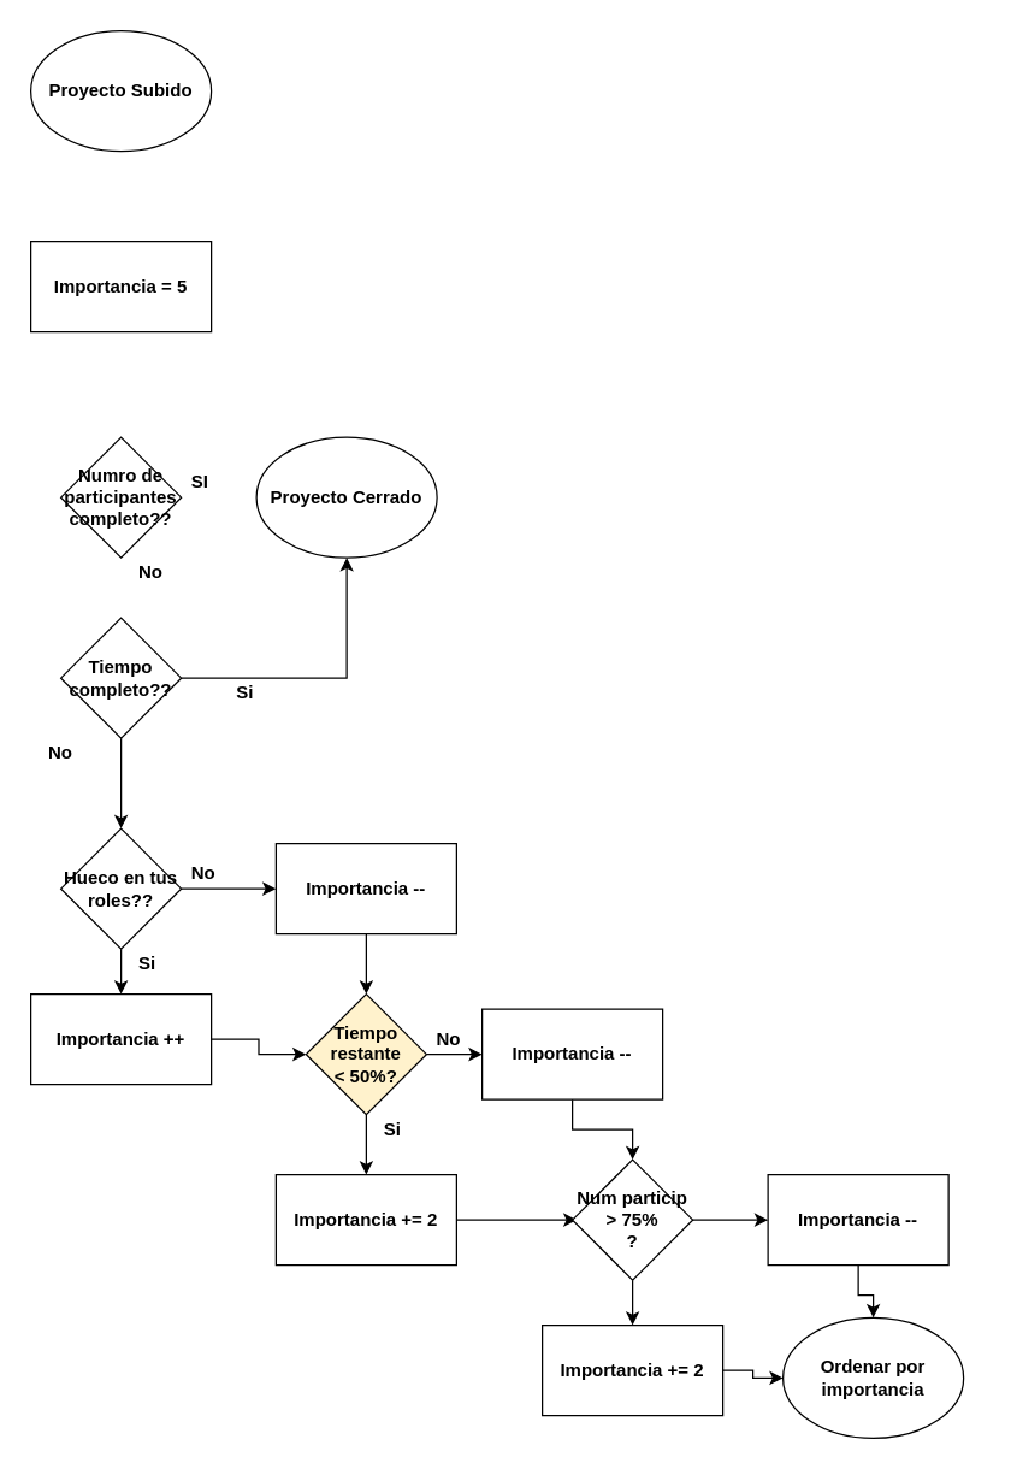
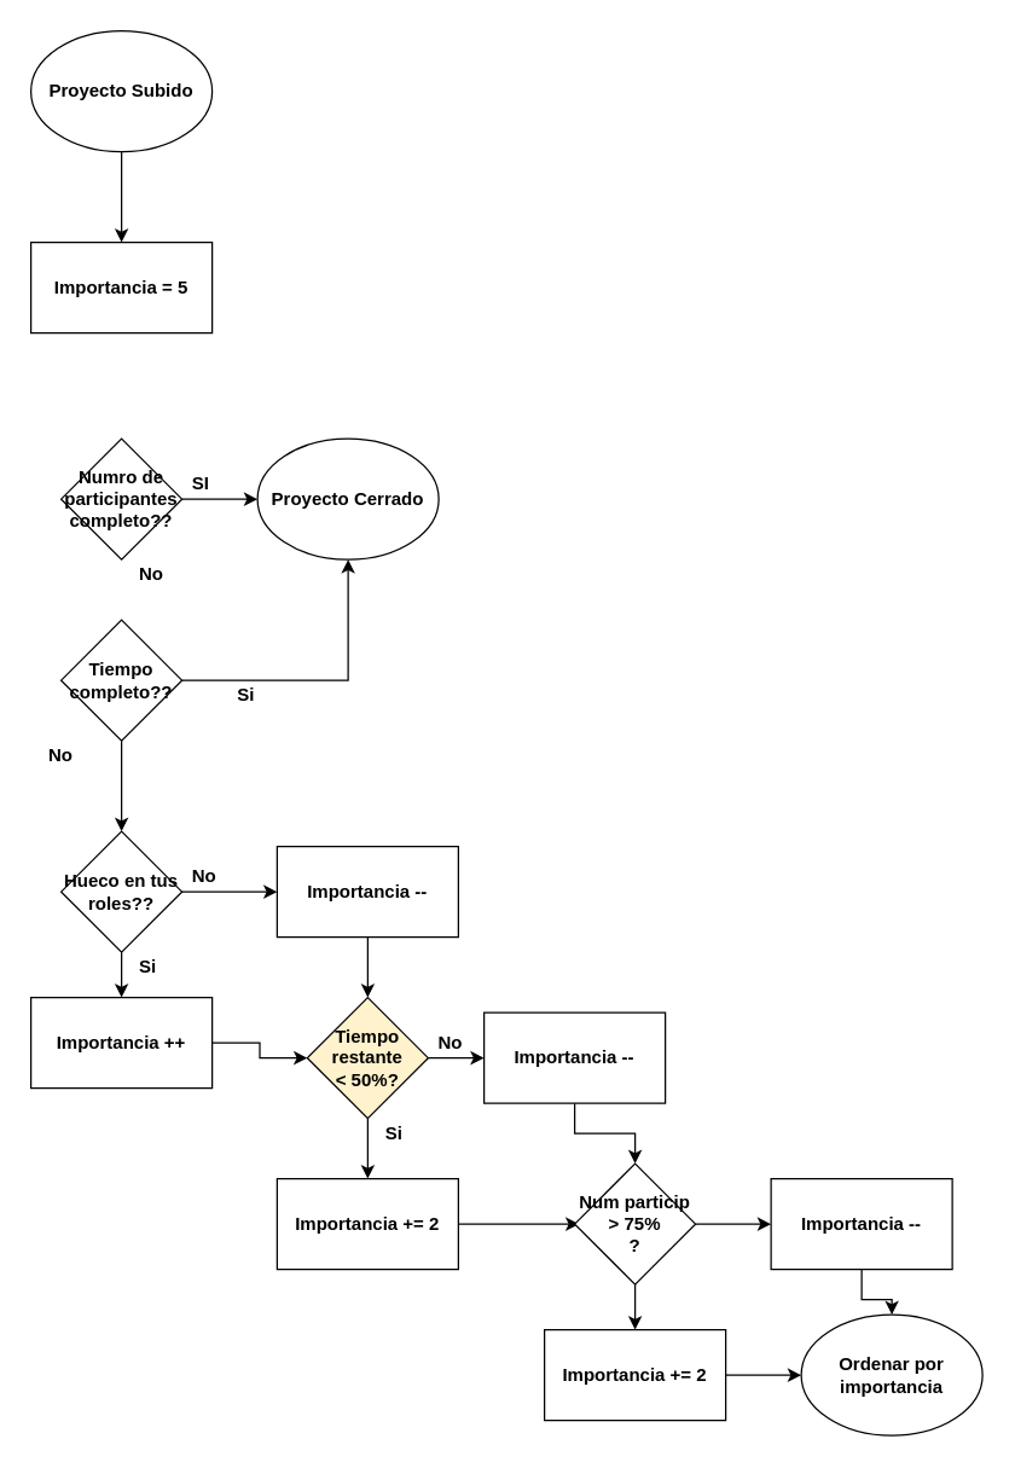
+ <mxCell id="2" value="" style="edgeStyle=orthogonalEdgeStyle;rounded=0;orthogonalLoop=1;jettySize=auto;html=1;" edge="1" parent="1" source="3" target="4"><mxGeometry relative="1" as="geometry" /></mxCell>
+ <mxCell id="5" value="" style="edgeStyle=orthogonalEdgeStyle;rounded=0;orthogonalLoop=1;jettySize=auto;html=1;fontStyle=1" edge="1" parent="1" source="6" target="7"><mxGeometry relative="1" as="geometry" /></mxCell>
- <mxCell id="40" value="Ordenar por importancia" style="ellipse;whiteSpace=wrap;html=1;fontStyle=1" vertex="1" parent="1"><mxGeometry x="520" y="875" width="120" height="80" as="geometry" /></mxCell>
+ <mxCell id="40" value="Ordenar por importancia" style="ellipse;whiteSpace=wrap;html=1;fontStyle=1" vertex="1" parent="1"><mxGeometry x="530" y="870" width="120" height="80" as="geometry" /></mxCell>
